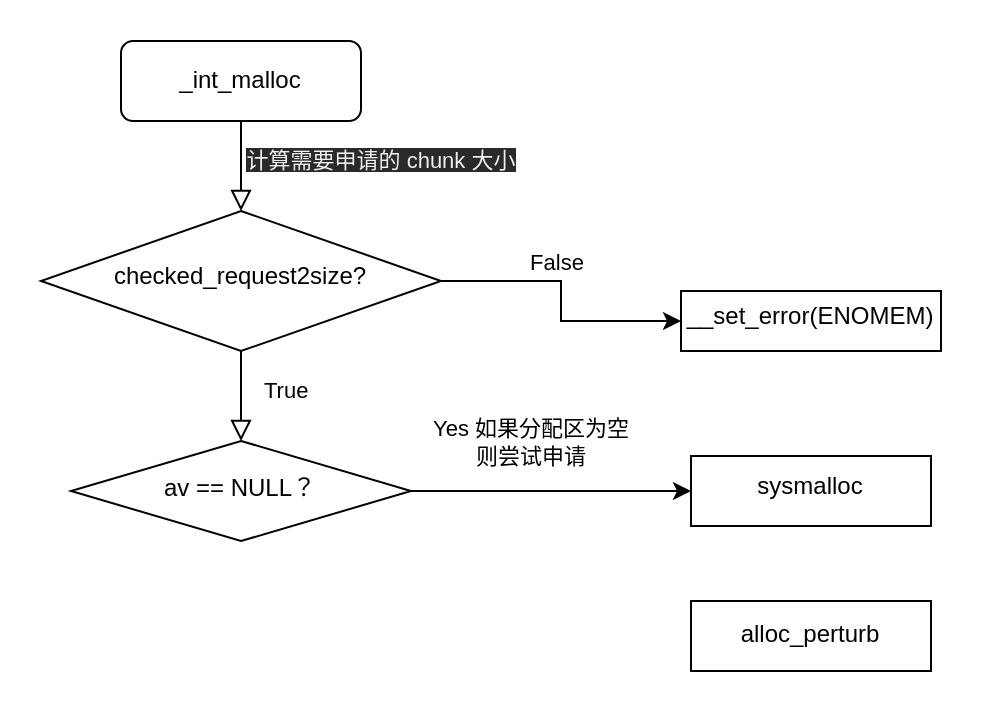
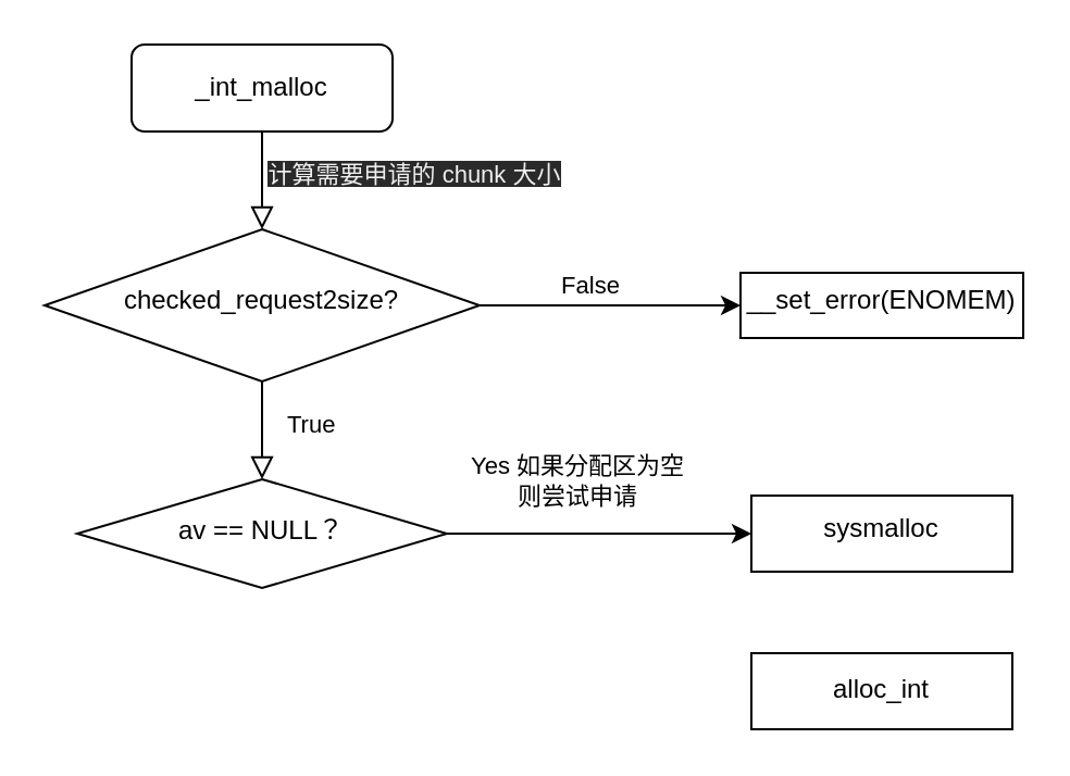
- <mxCell id="8" value="__set_error(ENOMEM)" style="whiteSpace=wrap;html=1;shadow=0;strokeWidth=1;spacing=6;spacingTop=-4;" vertex="1" parent="1"><mxGeometry x="340" y="145" width="130" height="30" as="geometry" /></mxCell>
+ <mxCell id="8" value="__set_error(ENOMEM)" style="whiteSpace=wrap;html=1;shadow=0;strokeWidth=1;spacing=6;spacingTop=-4;" vertex="1" parent="1"><mxGeometry x="340" y="125" width="130" height="30" as="geometry" /></mxCell>
- <mxCell id="13" value="&lt;div style=&quot;line-height: 18px&quot;&gt;alloc_perturb&lt;/div&gt;" style="whiteSpace=wrap;html=1;shadow=0;strokeWidth=1;spacing=6;spacingTop=-4;" vertex="1" parent="1"><mxGeometry x="345" y="300" width="120" height="35" as="geometry" /></mxCell>
+ <mxCell id="13" value="&lt;div style=&quot;line-height: 18px&quot;&gt;alloc_int&lt;/div&gt;" style="whiteSpace=wrap;html=1;shadow=0;strokeWidth=1;spacing=6;spacingTop=-4;" vertex="1" parent="1"><mxGeometry x="345" y="300" width="120" height="35" as="geometry" /></mxCell>
